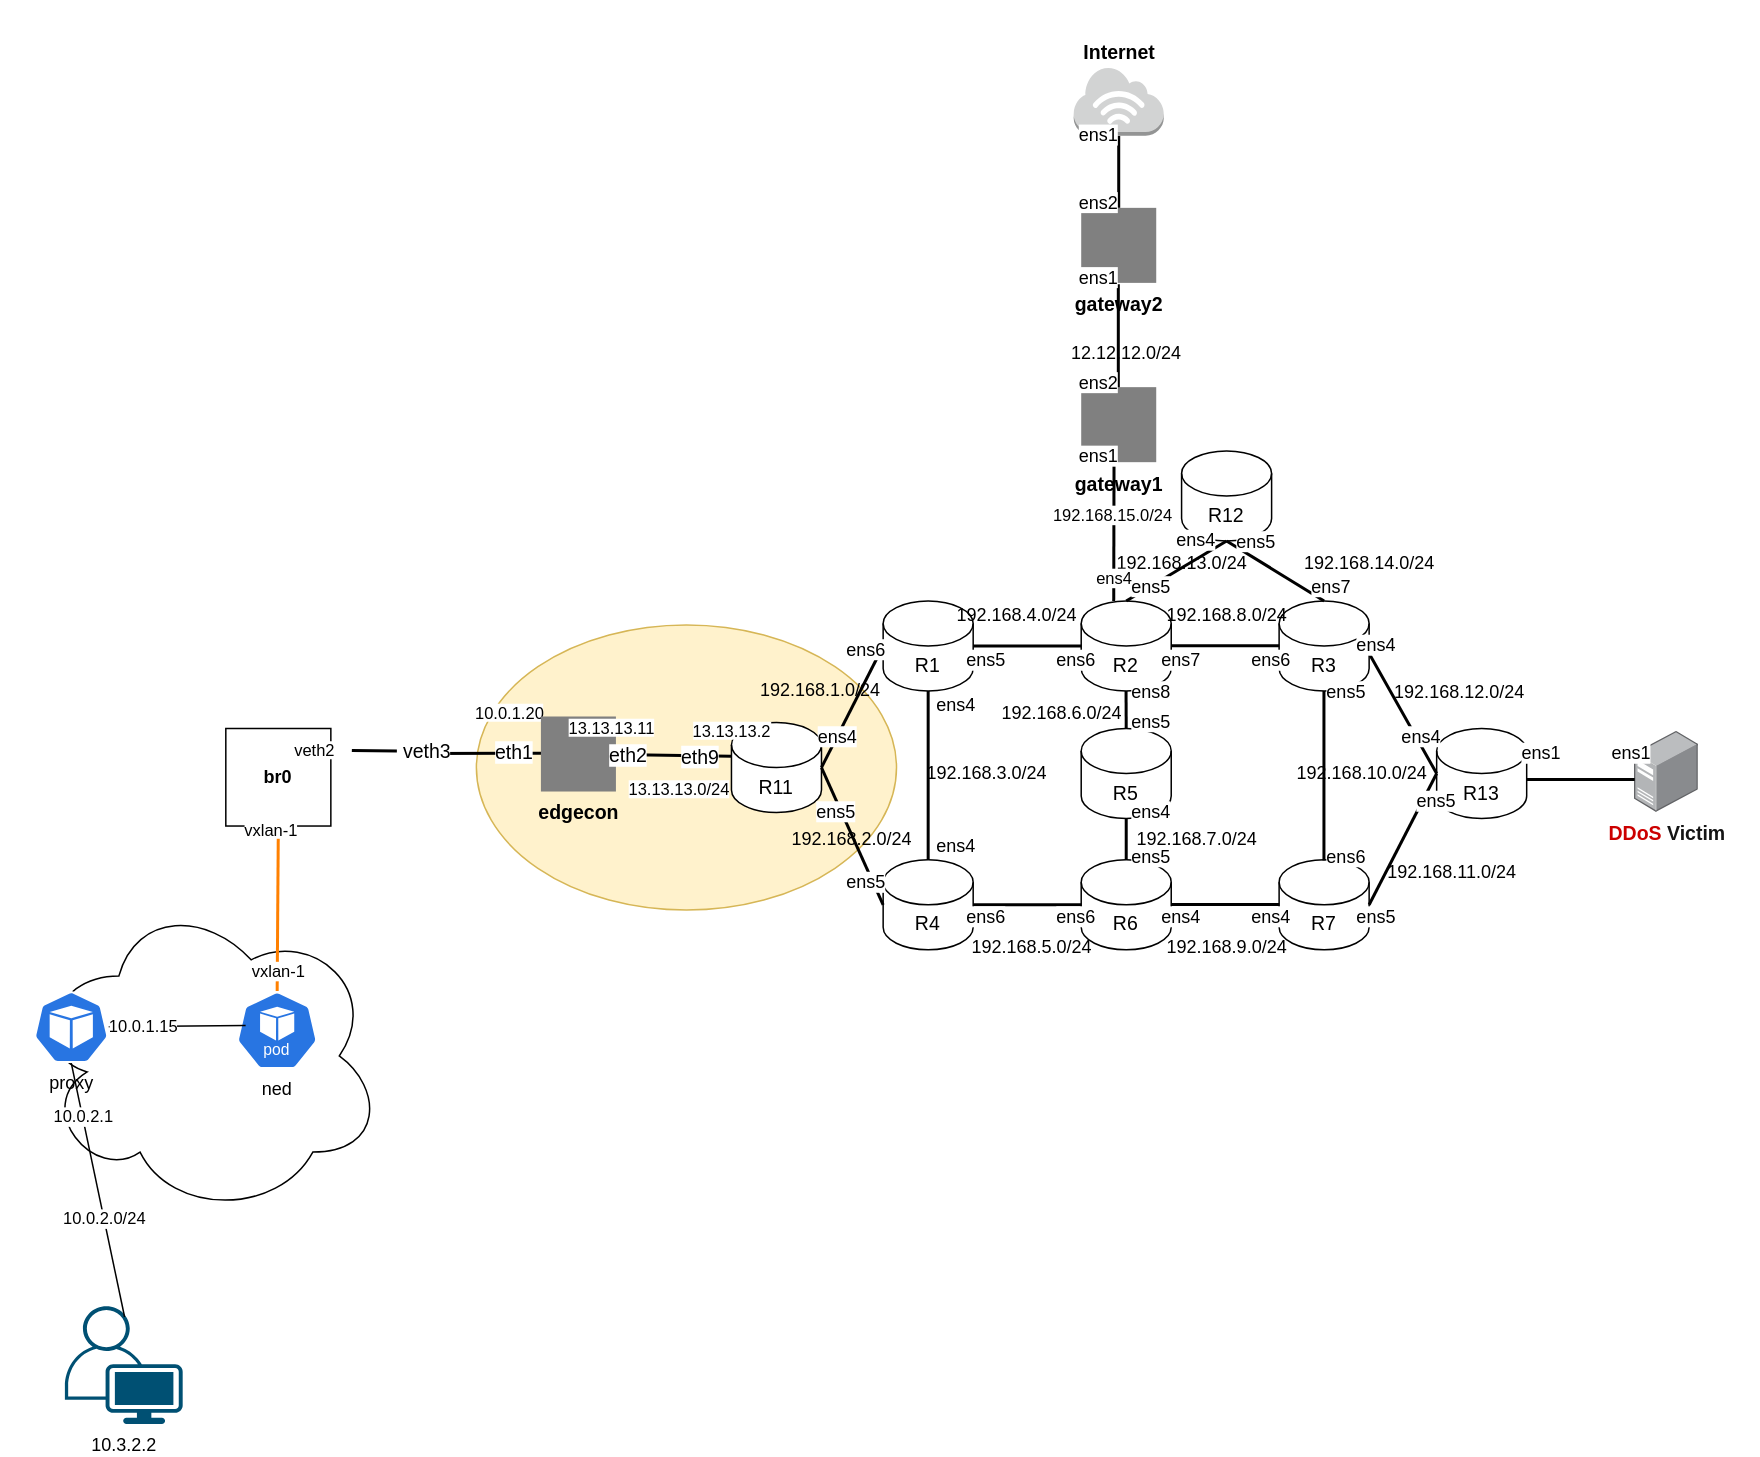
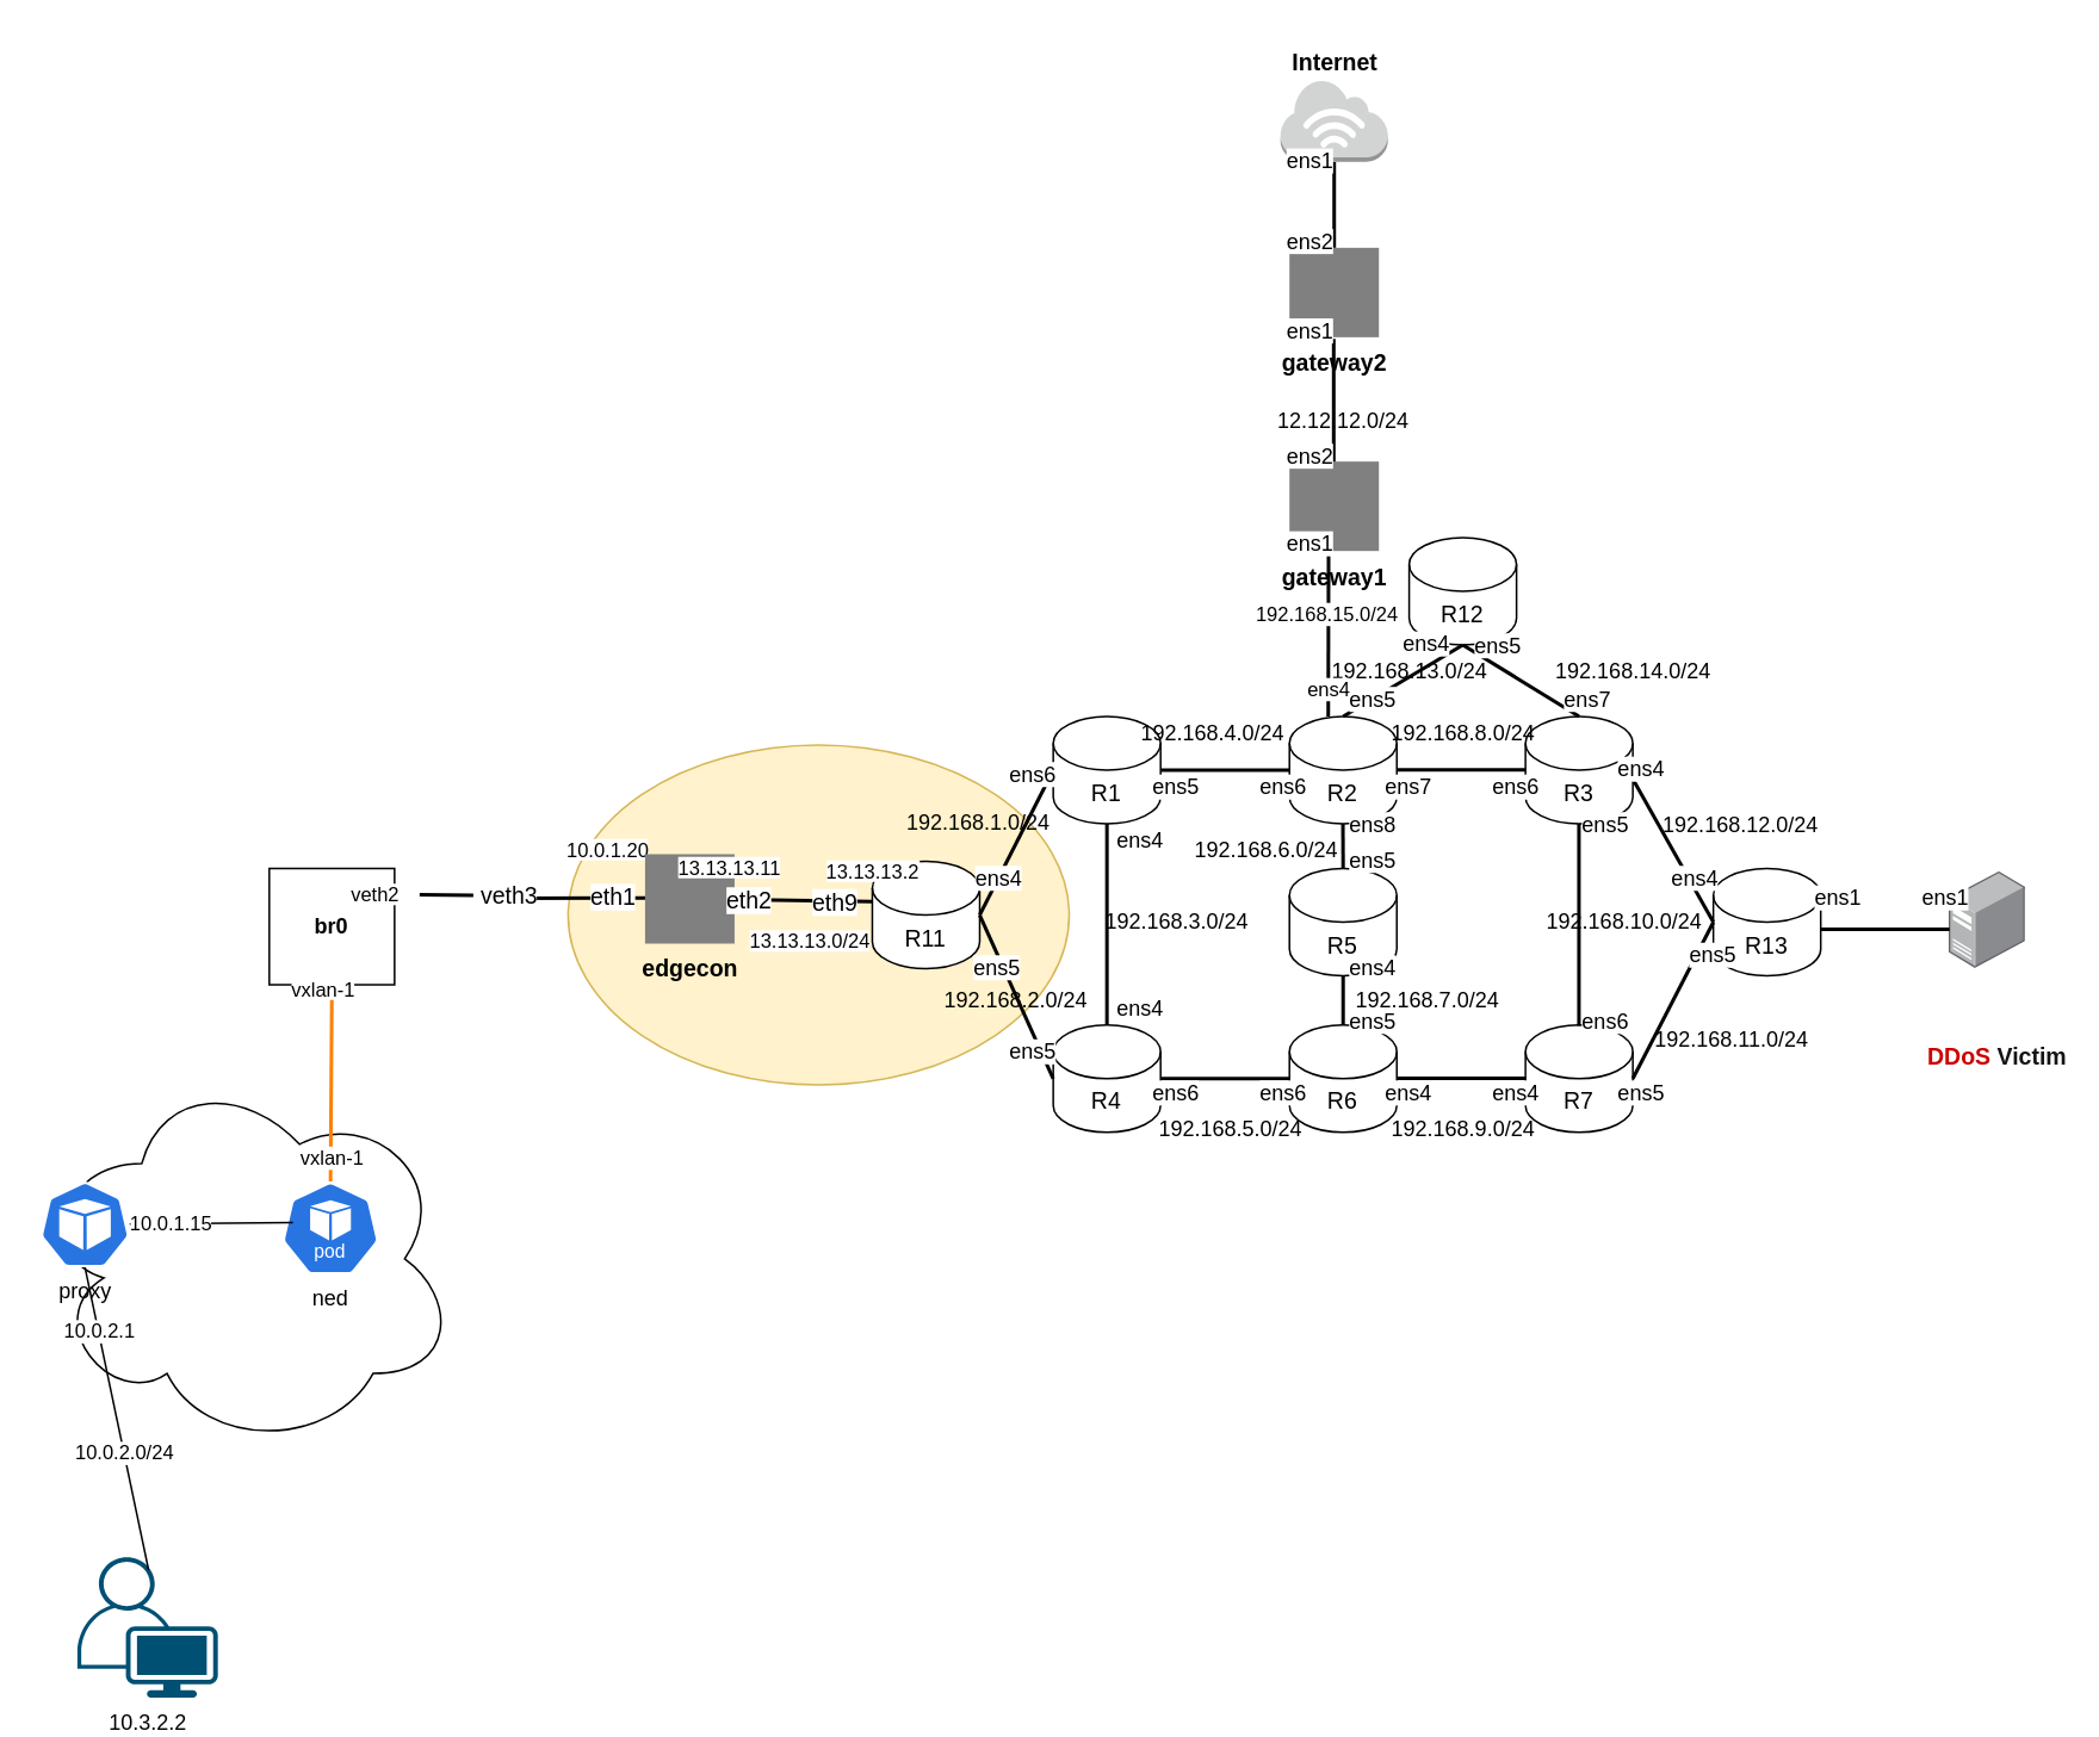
- <mxCell id="2" value="&lt;font color=&quot;#cc0000&quot;&gt;&lt;span&gt;DDoS&lt;/span&gt;&lt;/font&gt;&lt;font color=&quot;#141414&quot;&gt;&lt;span&gt; Victim&lt;br&gt;&lt;/span&gt;&lt;/font&gt;" style="text;whiteSpace=wrap;html=1;fontSize=13;fontStyle=1" parent="1" vertex="1"><mxGeometry x="1070.3" y="541" width="80" height="40" as="geometry" /></mxCell>
+ <mxCell id="2" value="&lt;font color=&quot;#cc0000&quot;&gt;&lt;span&gt;DDoS&lt;/span&gt;&lt;/font&gt;&lt;font color=&quot;#141414&quot;&gt;&lt;span&gt; Victim&lt;br&gt;&lt;/span&gt;&lt;/font&gt;" style="text;whiteSpace=wrap;html=1;fontSize=13;fontStyle=1" parent="1" vertex="1"><mxGeometry x="1075.3" y="576" width="80" height="40" as="geometry" /></mxCell>
